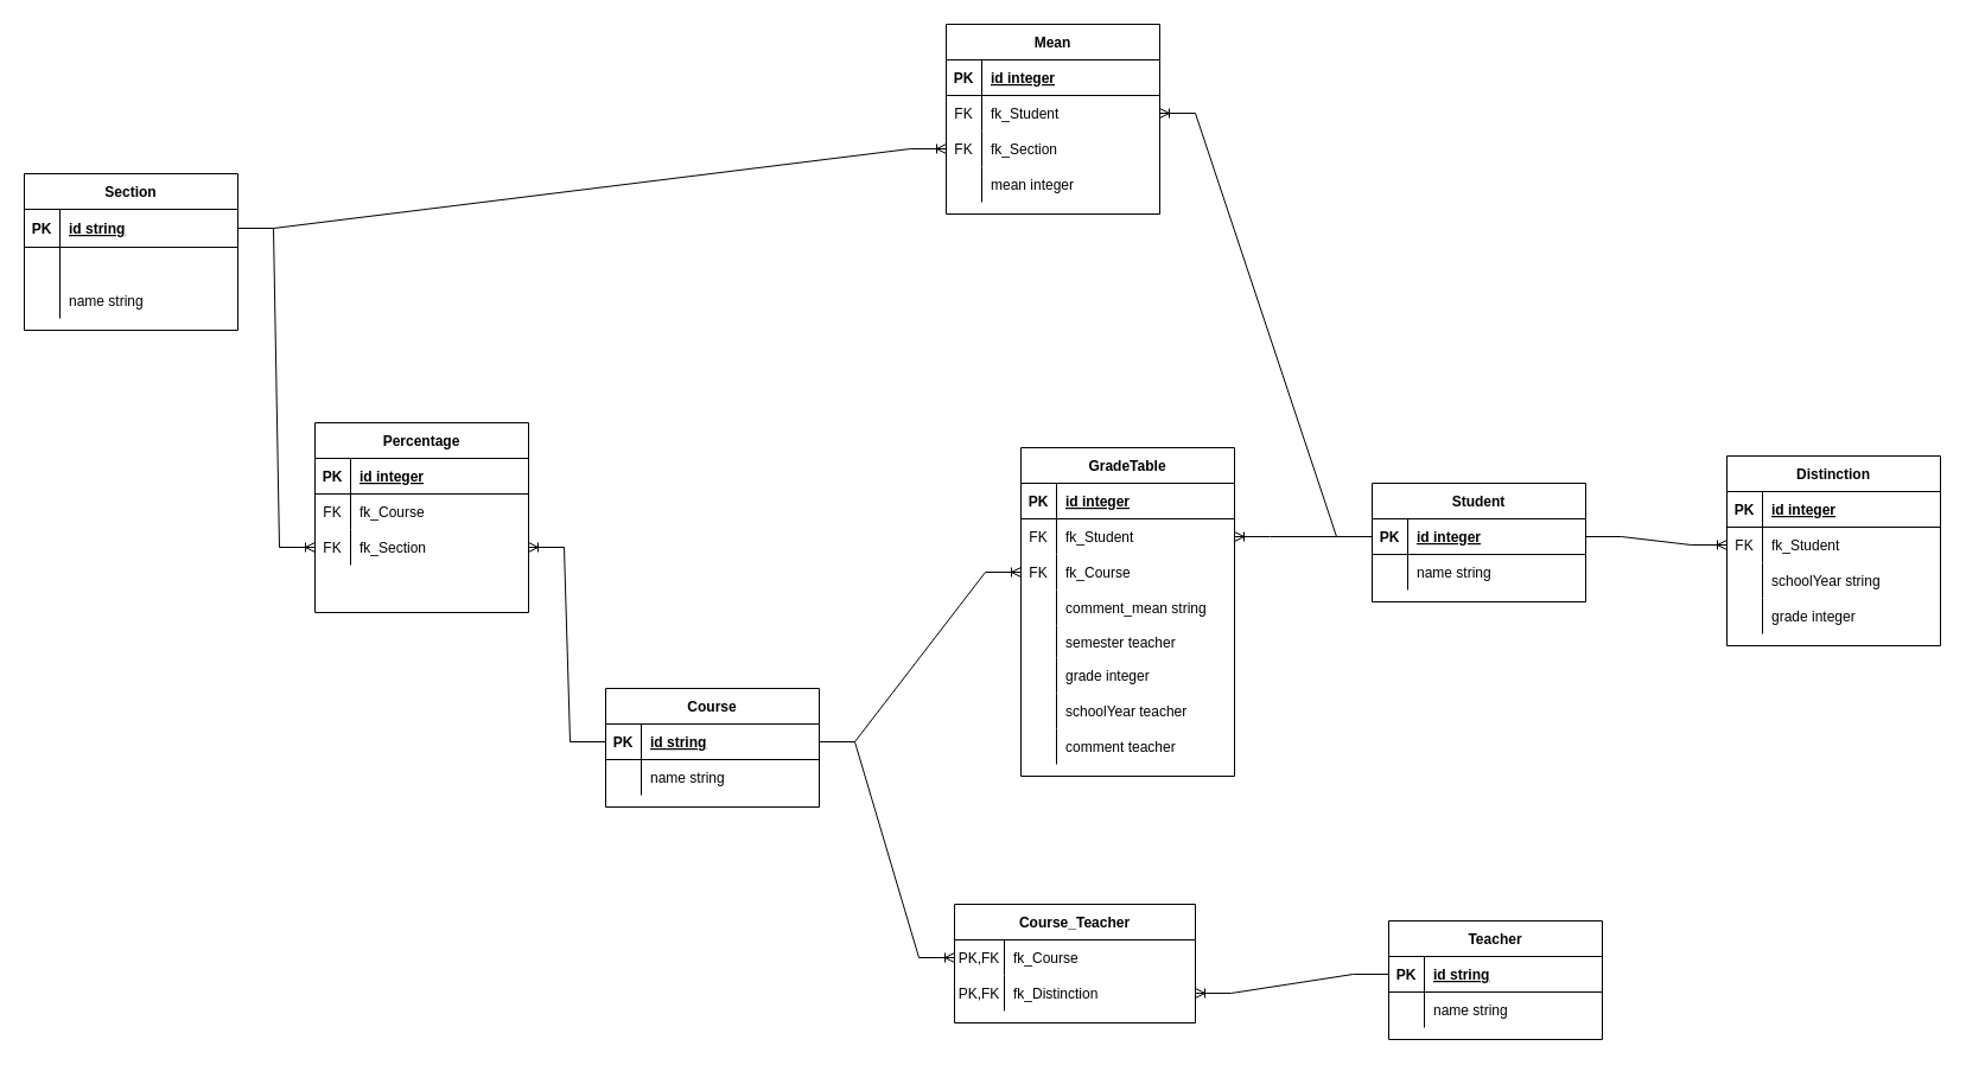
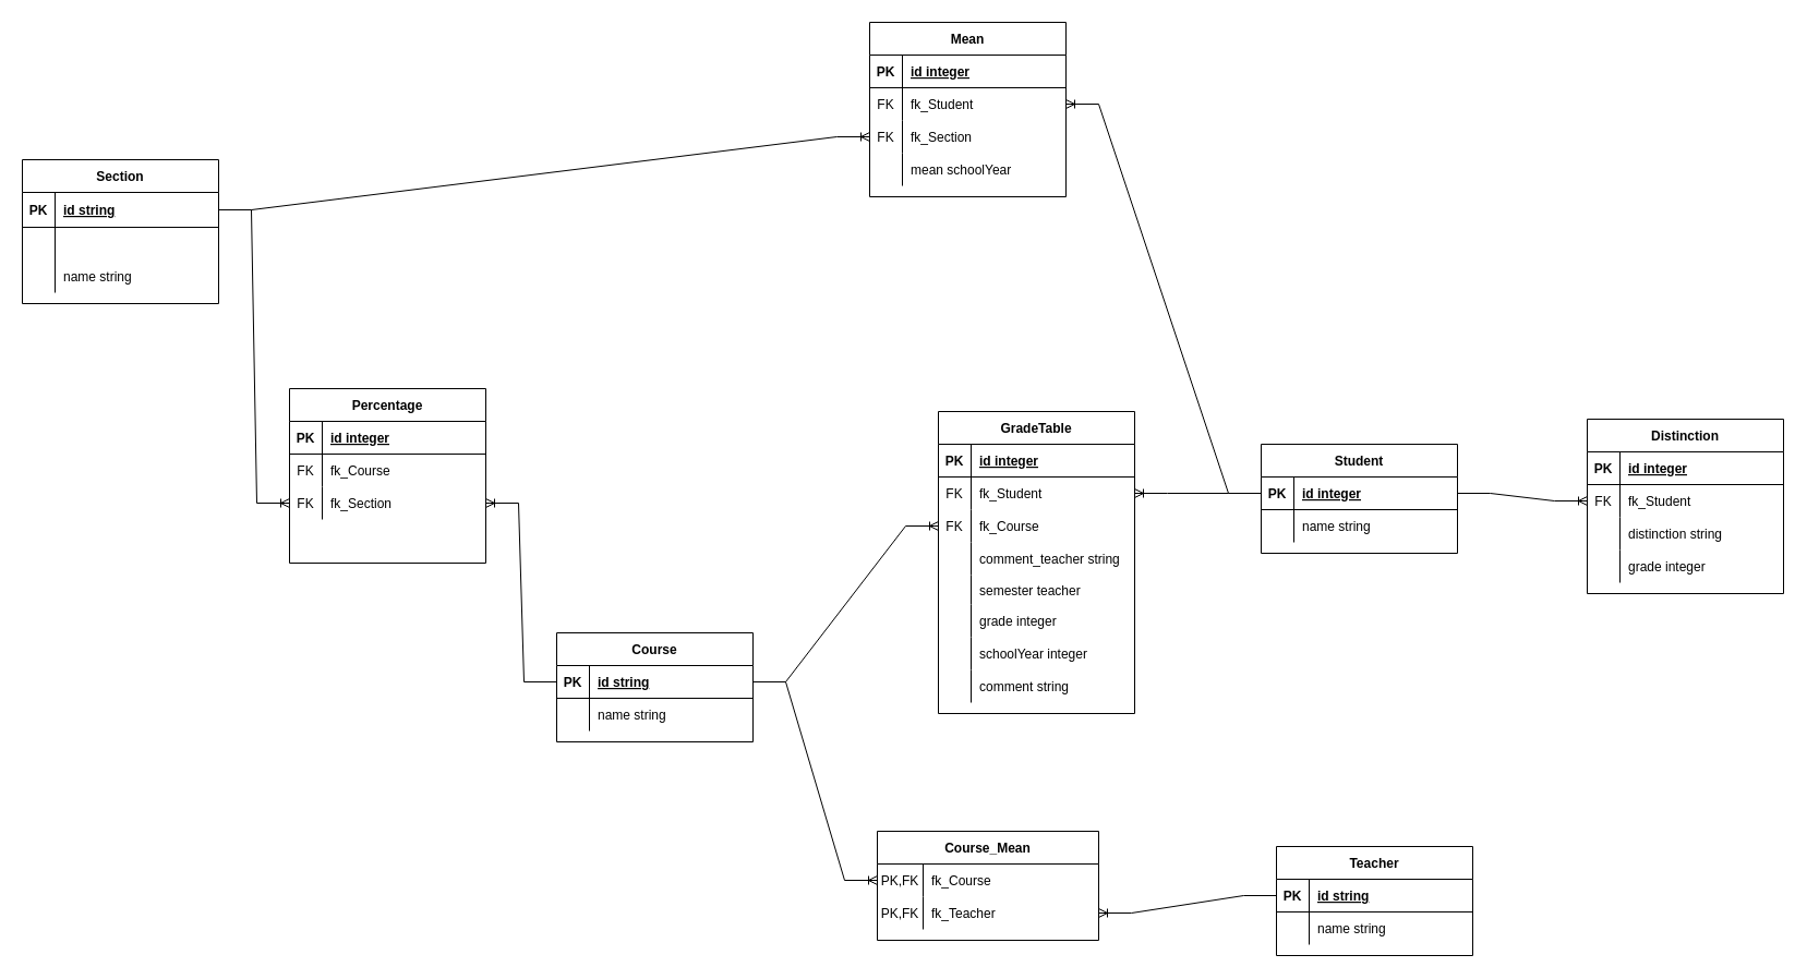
- <mxCell id="94" value="mean integer" style="shape=partialRectangle;connectable=0;fillColor=none;top=0;left=0;bottom=0;right=0;align=left;spacingLeft=6;overflow=hidden;" parent="92" vertex="1"><mxGeometry x="30" width="150" height="30" as="geometry"><mxRectangle width="150" height="30" as="alternateBounds" /></mxGeometry></mxCell>
+ <mxCell id="94" value="mean schoolYear" style="shape=partialRectangle;connectable=0;fillColor=none;top=0;left=0;bottom=0;right=0;align=left;spacingLeft=6;overflow=hidden;" parent="92" vertex="1"><mxGeometry x="30" width="150" height="30" as="geometry"><mxRectangle width="150" height="30" as="alternateBounds" /></mxGeometry></mxCell>
- <mxCell id="77" value="schoolYear string" style="shape=partialRectangle;connectable=0;fillColor=none;top=0;left=0;bottom=0;right=0;align=left;spacingLeft=6;overflow=hidden;" parent="75" vertex="1"><mxGeometry x="30" width="150" height="30" as="geometry"><mxRectangle width="150" height="30" as="alternateBounds" /></mxGeometry></mxCell>
+ <mxCell id="77" value="distinction string" style="shape=partialRectangle;connectable=0;fillColor=none;top=0;left=0;bottom=0;right=0;align=left;spacingLeft=6;overflow=hidden;" parent="75" vertex="1"><mxGeometry x="30" width="150" height="30" as="geometry"><mxRectangle width="150" height="30" as="alternateBounds" /></mxGeometry></mxCell>
- <mxCell id="30" value="comment_mean string" style="shape=partialRectangle;connectable=0;fillColor=none;top=0;left=0;bottom=0;right=0;align=left;spacingLeft=6;fontStyle=0;overflow=hidden;" parent="28" vertex="1"><mxGeometry x="30" width="150" height="30" as="geometry"><mxRectangle width="150" height="30" as="alternateBounds" /></mxGeometry></mxCell>
+ <mxCell id="30" value="comment_teacher string" style="shape=partialRectangle;connectable=0;fillColor=none;top=0;left=0;bottom=0;right=0;align=left;spacingLeft=6;fontStyle=0;overflow=hidden;" parent="28" vertex="1"><mxGeometry x="30" width="150" height="30" as="geometry"><mxRectangle width="150" height="30" as="alternateBounds" /></mxGeometry></mxCell>
- <mxCell id="39" value="schoolYear teacher" style="shape=partialRectangle;connectable=0;fillColor=none;top=0;left=0;bottom=0;right=0;align=left;spacingLeft=6;overflow=hidden;" parent="37" vertex="1"><mxGeometry x="30" width="150" height="30" as="geometry"><mxRectangle width="150" height="30" as="alternateBounds" /></mxGeometry></mxCell>
+ <mxCell id="39" value="schoolYear integer" style="shape=partialRectangle;connectable=0;fillColor=none;top=0;left=0;bottom=0;right=0;align=left;spacingLeft=6;overflow=hidden;" parent="37" vertex="1"><mxGeometry x="30" width="150" height="30" as="geometry"><mxRectangle width="150" height="30" as="alternateBounds" /></mxGeometry></mxCell>
- <mxCell id="42" value="comment teacher" style="shape=partialRectangle;connectable=0;fillColor=none;top=0;left=0;bottom=0;right=0;align=left;spacingLeft=6;overflow=hidden;" parent="40" vertex="1"><mxGeometry x="30" width="150" height="30" as="geometry"><mxRectangle width="150" height="30" as="alternateBounds" /></mxGeometry></mxCell>
+ <mxCell id="42" value="comment string" style="shape=partialRectangle;connectable=0;fillColor=none;top=0;left=0;bottom=0;right=0;align=left;spacingLeft=6;overflow=hidden;" parent="40" vertex="1"><mxGeometry x="30" width="150" height="30" as="geometry"><mxRectangle width="150" height="30" as="alternateBounds" /></mxGeometry></mxCell>
- <mxCell id="43" value="Course_Teacher" style="shape=table;startSize=30;container=1;collapsible=1;childLayout=tableLayout;fixedRows=1;rowLines=0;fontStyle=1;align=center;resizeLast=1;" parent="1" vertex="1"><mxGeometry x="804" y="762" width="203" height="100" as="geometry"><mxRectangle x="849" y="973" width="161" height="35" as="alternateBounds" /></mxGeometry></mxCell>
+ <mxCell id="43" value="Course_Mean" style="shape=table;startSize=30;container=1;collapsible=1;childLayout=tableLayout;fixedRows=1;rowLines=0;fontStyle=1;align=center;resizeLast=1;" parent="1" vertex="1"><mxGeometry x="804" y="762" width="203" height="100" as="geometry"><mxRectangle x="849" y="973" width="161" height="35" as="alternateBounds" /></mxGeometry></mxCell>
- <mxCell id="49" value="fk_Distinction" style="shape=partialRectangle;connectable=0;fillColor=none;top=0;left=0;bottom=0;right=0;align=left;spacingLeft=6;fontStyle=0;overflow=hidden;" parent="47" vertex="1"><mxGeometry x="42" width="161" height="30" as="geometry"><mxRectangle width="161" height="30" as="alternateBounds" /></mxGeometry></mxCell>
+ <mxCell id="49" value="fk_Teacher" style="shape=partialRectangle;connectable=0;fillColor=none;top=0;left=0;bottom=0;right=0;align=left;spacingLeft=6;fontStyle=0;overflow=hidden;" parent="47" vertex="1"><mxGeometry x="42" width="161" height="30" as="geometry"><mxRectangle width="161" height="30" as="alternateBounds" /></mxGeometry></mxCell>
